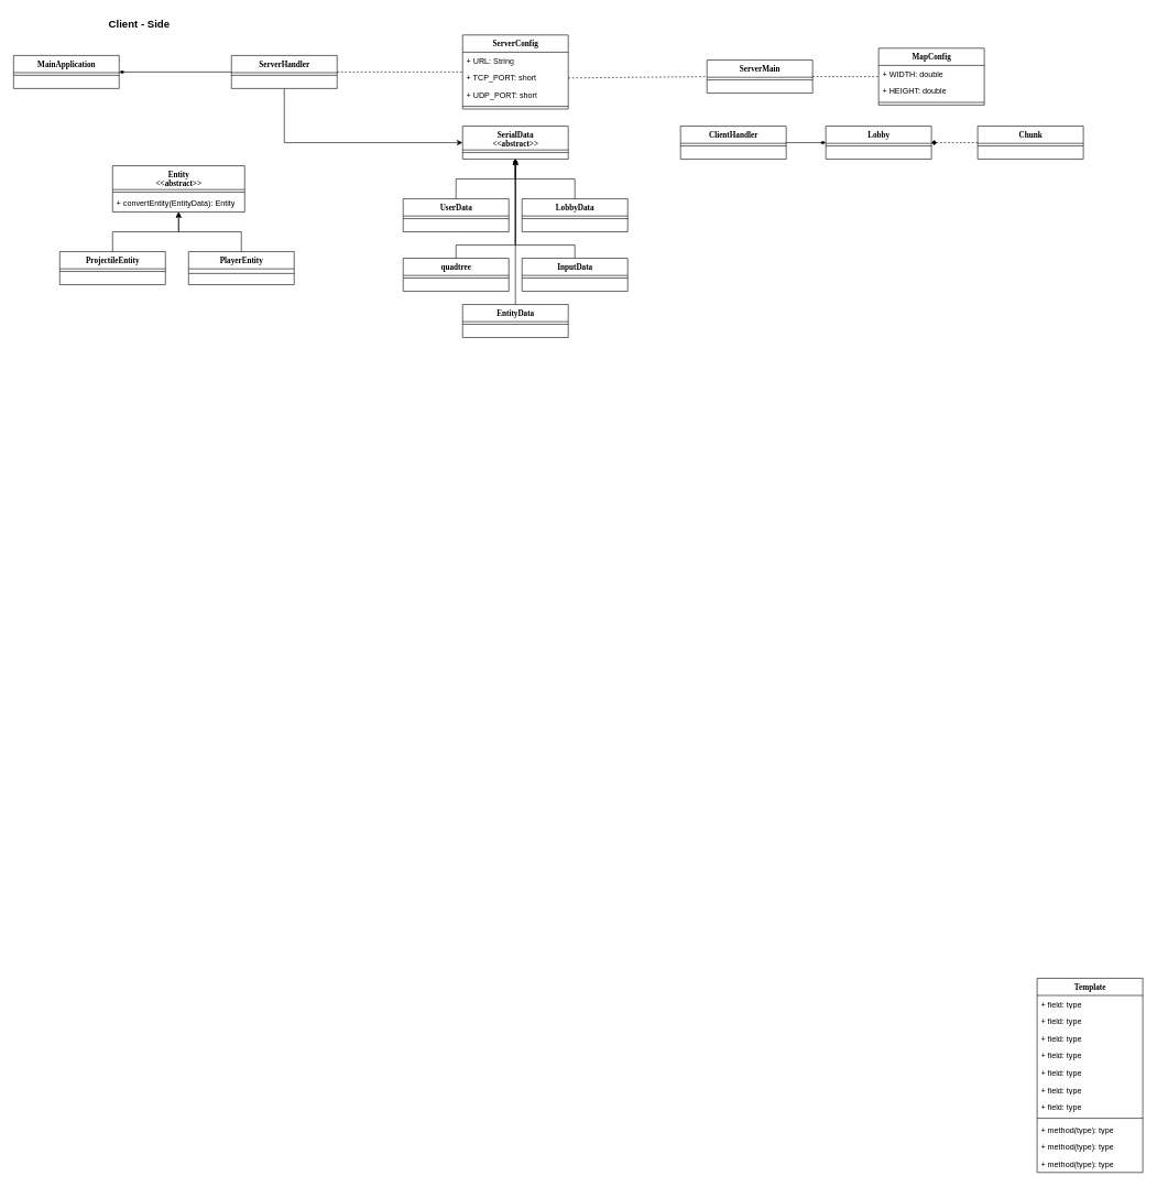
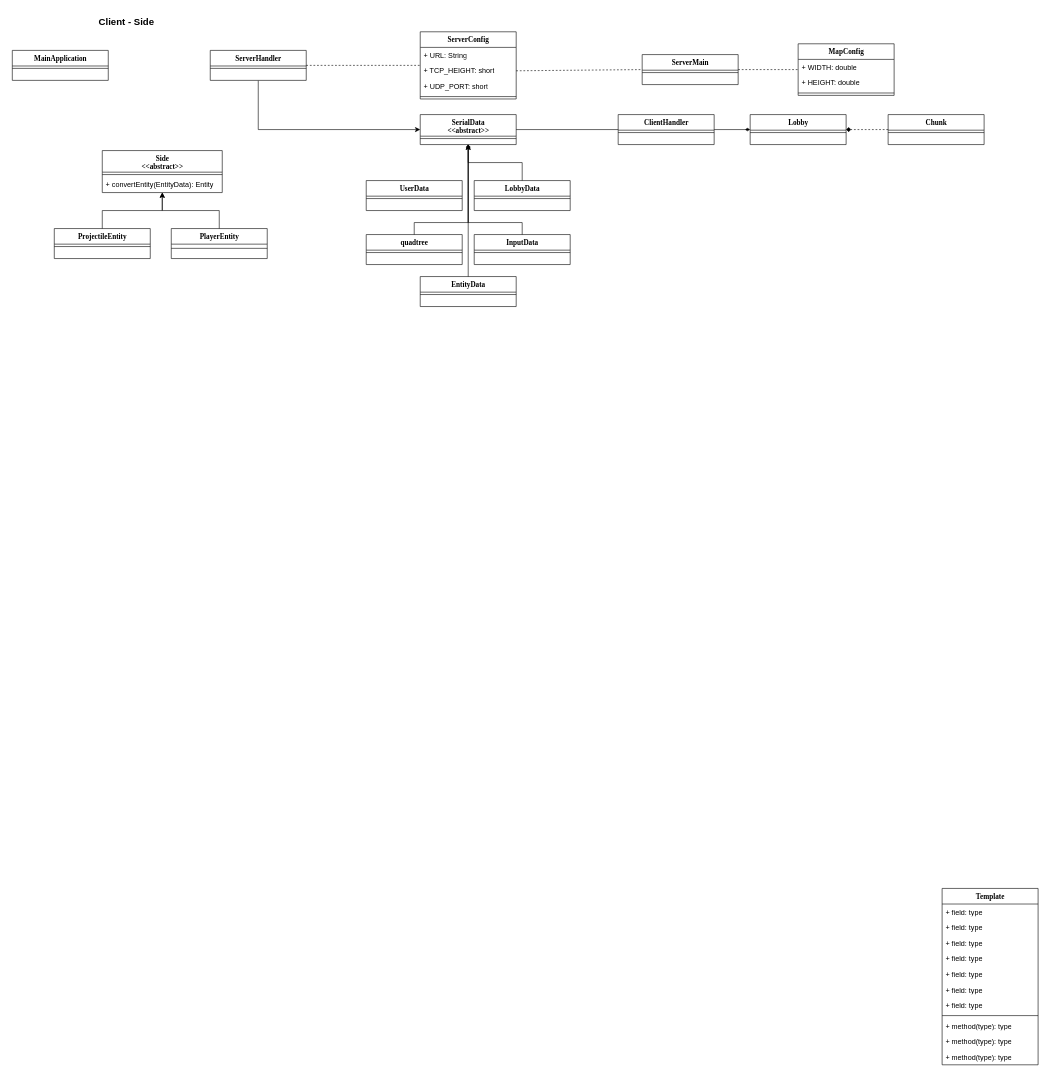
- <mxCell id="59" style="edgeStyle=orthogonalEdgeStyle;rounded=0;orthogonalLoop=1;jettySize=auto;html=1;entryX=1;entryY=0.5;entryDx=0;entryDy=0;endArrow=diamondThin;endFill=1;" parent="1" source="61" target="68" edge="1"><mxGeometry relative="1" as="geometry" /></mxCell>
- <mxCell id="34" value="+ TCP_PORT: short" style="text;html=1;strokeColor=none;fillColor=none;align=left;verticalAlign=top;spacingLeft=4;spacingRight=4;whiteSpace=wrap;overflow=hidden;rotatable=0;points=[[0,0.5],[1,0.5]];portConstraint=eastwest;" parent="32" vertex="1"><mxGeometry y="52" width="160" height="26" as="geometry" /></mxCell>
+ <mxCell id="34" value="+ TCP_HEIGHT: short" style="text;html=1;strokeColor=none;fillColor=none;align=left;verticalAlign=top;spacingLeft=4;spacingRight=4;whiteSpace=wrap;overflow=hidden;rotatable=0;points=[[0,0.5],[1,0.5]];portConstraint=eastwest;" parent="32" vertex="1"><mxGeometry y="52" width="160" height="26" as="geometry" /></mxCell>
+ <mxCell id="41" style="edgeStyle=orthogonalEdgeStyle;rounded=0;orthogonalLoop=1;jettySize=auto;html=1;entryX=0;entryY=0.5;entryDx=0;entryDy=0;endArrow=none;startFill=0;" parent="1" source="42" target="51" edge="1"><mxGeometry relative="1" as="geometry" /></mxCell>
- <mxCell id="29" style="edgeStyle=orthogonalEdgeStyle;rounded=0;orthogonalLoop=1;jettySize=auto;html=1;entryX=0.5;entryY=1;entryDx=0;entryDy=0;" parent="1" source="30" target="42" edge="1"><mxGeometry relative="1" as="geometry" /></mxCell>
- <mxCell id="15" value="Entity&lt;div&gt;&amp;lt;&amp;lt;abstract&amp;gt;&amp;gt;&lt;/div&gt;" style="swimlane;html=1;fontStyle=1;align=center;verticalAlign=top;childLayout=stackLayout;horizontal=1;startSize=36;horizontalStack=0;resizeParent=1;resizeLast=0;collapsible=1;marginBottom=0;swimlaneFillColor=#ffffff;rounded=0;shadow=0;comic=0;labelBackgroundColor=none;strokeWidth=1;fillColor=none;fontFamily=Verdana;fontSize=12" parent="1" vertex="1"><mxGeometry x="170" y="250" width="200" height="70" as="geometry" /></mxCell>
+ <mxCell id="15" value="Side&lt;div&gt;&amp;lt;&amp;lt;abstract&amp;gt;&amp;gt;&lt;/div&gt;" style="swimlane;html=1;fontStyle=1;align=center;verticalAlign=top;childLayout=stackLayout;horizontal=1;startSize=36;horizontalStack=0;resizeParent=1;resizeLast=0;collapsible=1;marginBottom=0;swimlaneFillColor=#ffffff;rounded=0;shadow=0;comic=0;labelBackgroundColor=none;strokeWidth=1;fillColor=none;fontFamily=Verdana;fontSize=12" parent="1" vertex="1"><mxGeometry x="170" y="250" width="200" height="70" as="geometry" /></mxCell>
